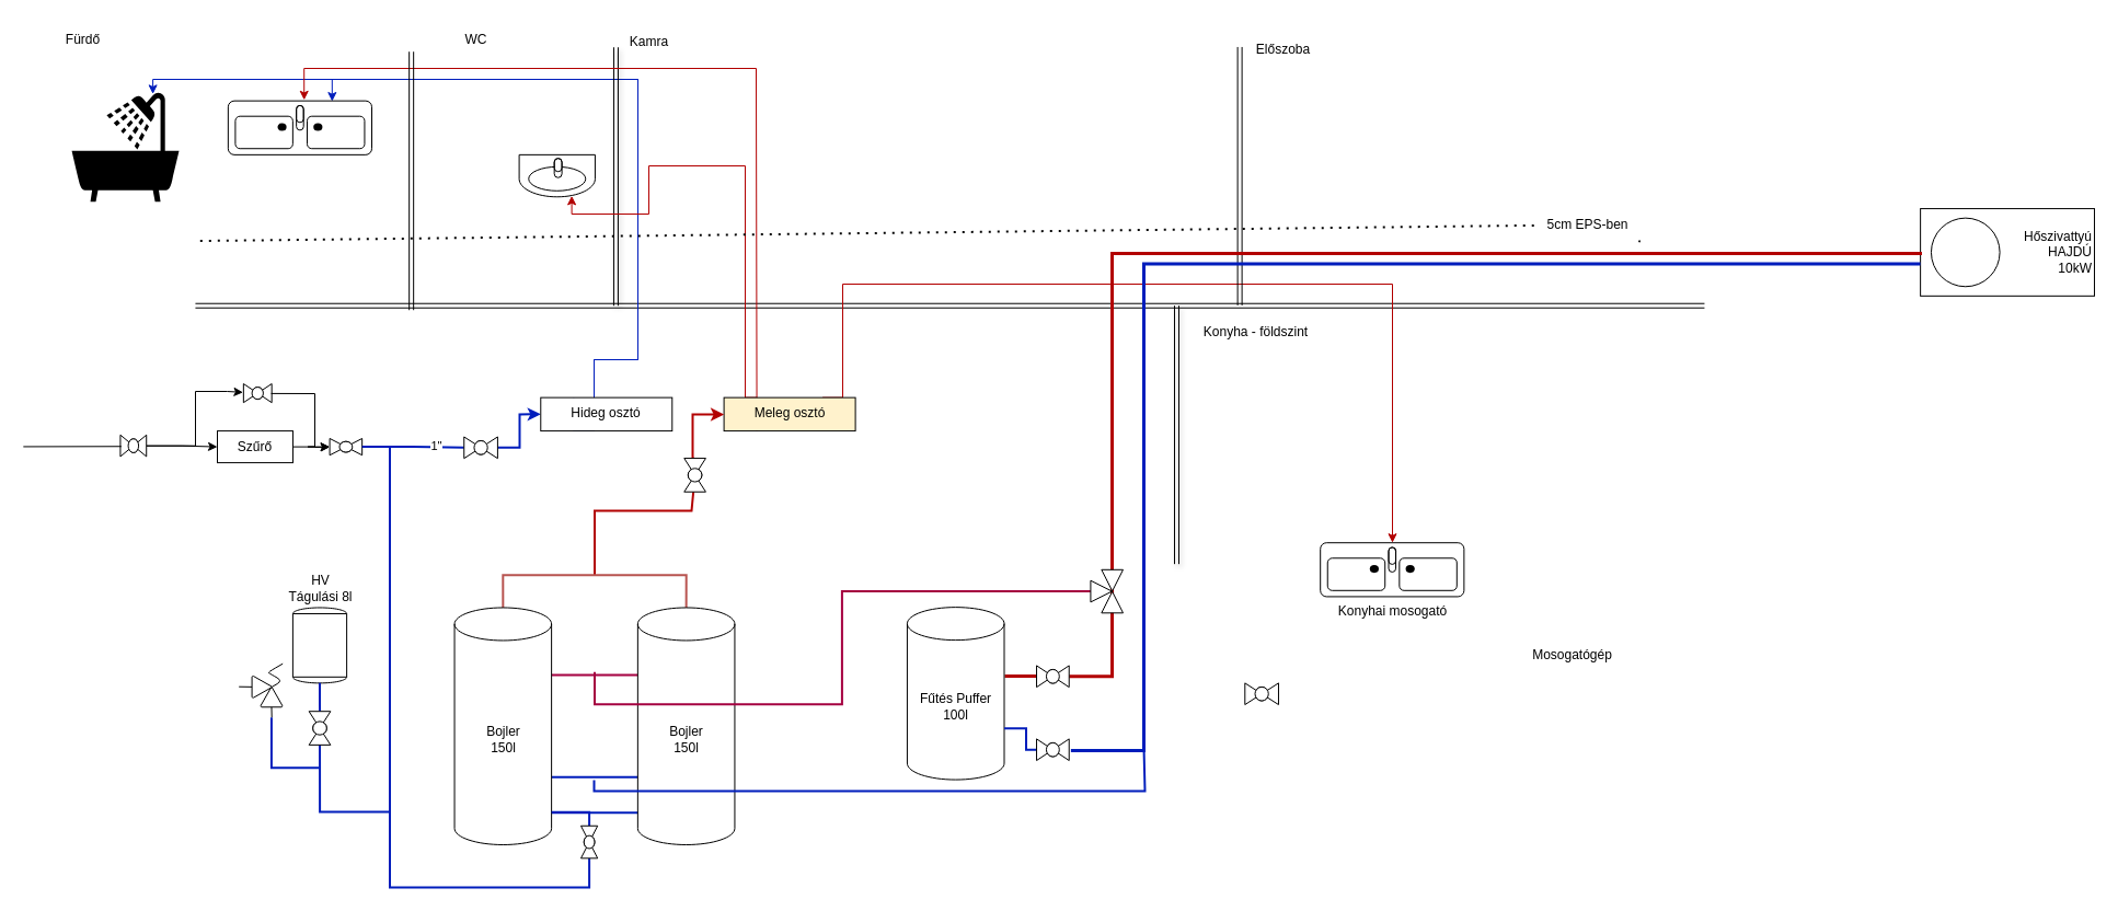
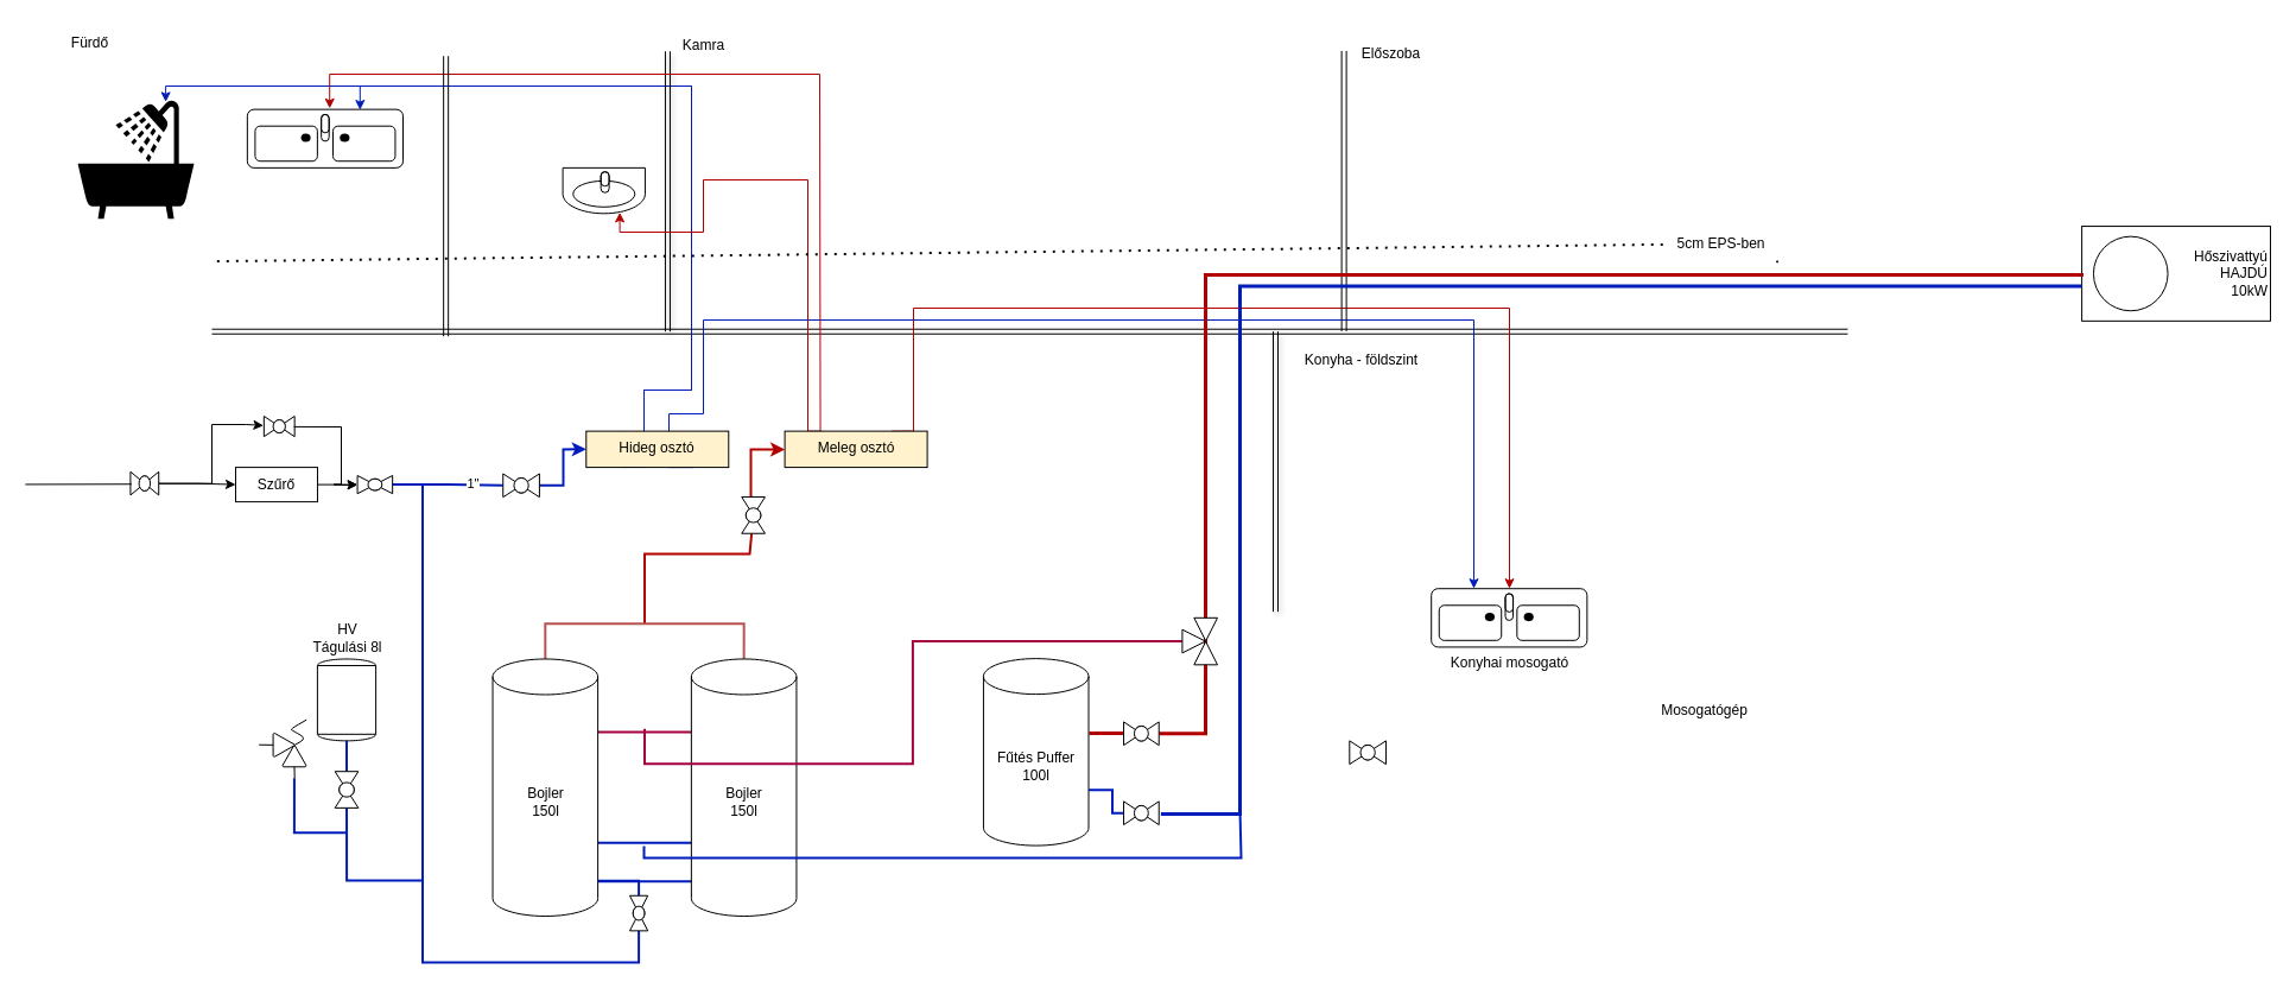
- <mxCell id="31" value="WC" style="text;html=1;align=center;verticalAlign=middle;resizable=0;points=[];autosize=1;strokeColor=none;fillColor=none;" parent="1" vertex="1"><mxGeometry x="414.54" y="20.752" width="39.37" height="29.527" as="geometry" /></mxCell>
+ <mxCell id="15" style="edgeStyle=orthogonalEdgeStyle;rounded=0;orthogonalLoop=1;jettySize=auto;html=1;exitX=0.75;exitY=1;exitDx=0;exitDy=0;fillColor=#0050ef;strokeColor=#001DBC;" parent="1" source="16" target="52" edge="1"><mxGeometry relative="1" as="geometry"><Array as="points"><mxPoint x="563" y="348" /><mxPoint x="592" y="348" /><mxPoint x="592" y="269" /><mxPoint x="1241" y="269" /></Array></mxGeometry></mxCell>
- <mxCell id="16" value="Hideg osztó" style="whiteSpace=wrap;html=1;verticalAlign=top;dashed=0;" parent="1" vertex="1"><mxGeometry x="493.28" y="362.62" width="120" height="30.47" as="geometry" /></mxCell>
+ <mxCell id="16" value="Hideg osztó" style="whiteSpace=wrap;html=1;verticalAlign=top;dashed=0;fillColor=#fff2cc;" parent="1" vertex="1"><mxGeometry x="493.28" y="362.62" width="120" height="30.47" as="geometry" /></mxCell>
